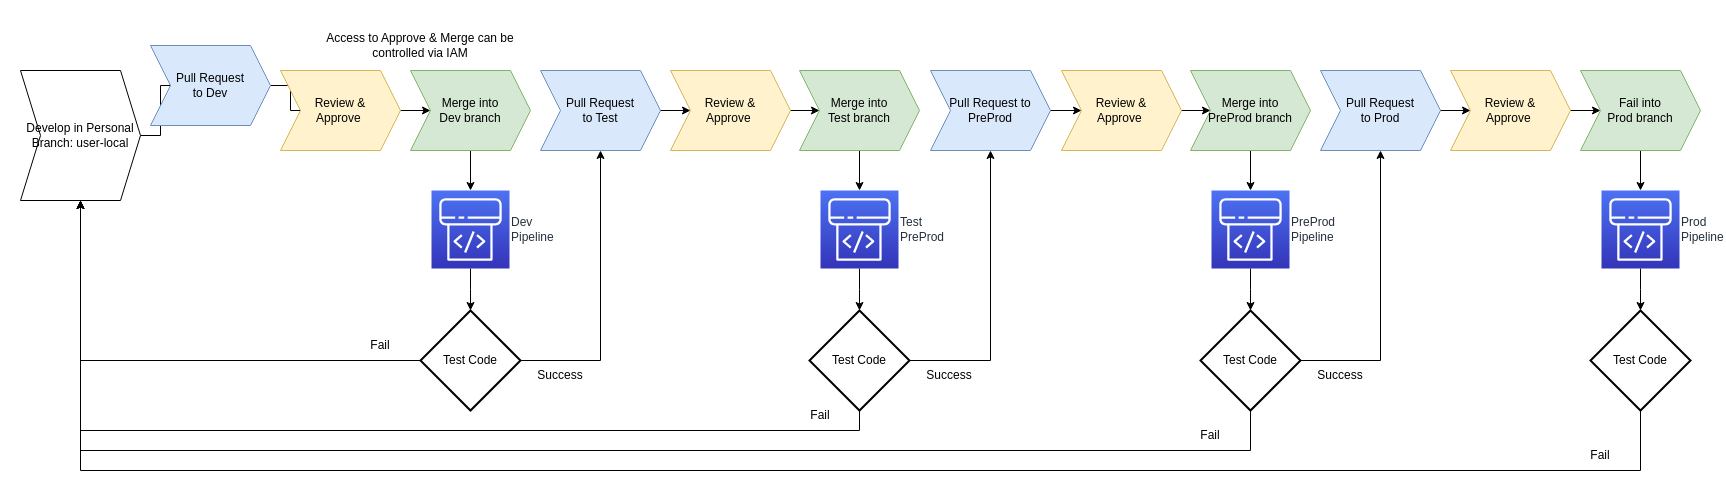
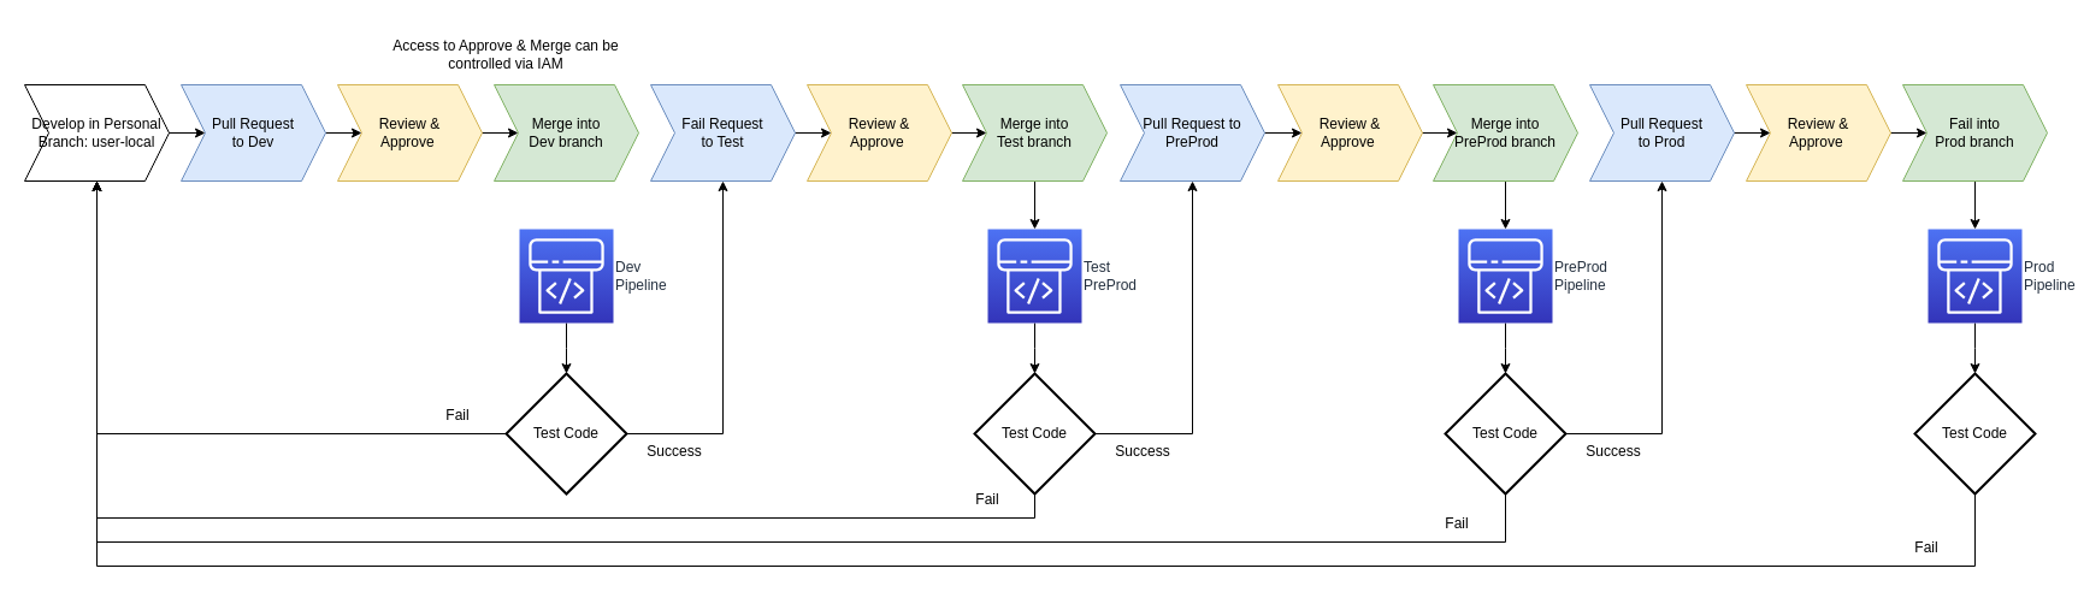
- <mxCell id="5" value="Pull Request&lt;br&gt;to Dev" style="shape=step;perimeter=stepPerimeter;whiteSpace=wrap;html=1;fixedSize=1;fillColor=#dae8fc;strokeColor=#6c8ebf;" parent="1" vertex="1"><mxGeometry x="150" y="45" width="120" height="80" as="geometry" /></mxCell>
+ <mxCell id="5" value="Pull Request&lt;br&gt;to Dev" style="shape=step;perimeter=stepPerimeter;whiteSpace=wrap;html=1;fixedSize=1;fillColor=#dae8fc;strokeColor=#6c8ebf;" parent="1" vertex="1"><mxGeometry x="150" y="70" width="120" height="80" as="geometry" /></mxCell>
- <mxCell id="13" value="Pull Request&lt;br&gt;to Test" style="shape=step;perimeter=stepPerimeter;whiteSpace=wrap;html=1;fixedSize=1;fillColor=#dae8fc;strokeColor=#6c8ebf;" parent="1" vertex="1"><mxGeometry x="540" y="70" width="120" height="80" as="geometry" /></mxCell>
+ <mxCell id="13" value="Fail Request&lt;br&gt;to Test" style="shape=step;perimeter=stepPerimeter;whiteSpace=wrap;html=1;fixedSize=1;fillColor=#dae8fc;strokeColor=#6c8ebf;" parent="1" vertex="1"><mxGeometry x="540" y="70" width="120" height="80" as="geometry" /></mxCell>
- <mxCell id="3" value="Develop in Personal Branch: user-local" style="shape=step;perimeter=stepPerimeter;whiteSpace=wrap;html=1;fixedSize=1;" parent="1" vertex="1"><mxGeometry x="20" y="70" width="120" height="130" as="geometry" /></mxCell>
+ <mxCell id="3" value="Develop in Personal Branch: user-local" style="shape=step;perimeter=stepPerimeter;whiteSpace=wrap;html=1;fixedSize=1;" parent="1" vertex="1"><mxGeometry x="20" y="70" width="120" height="80" as="geometry" /></mxCell>
- <mxCell id="8" value="" style="edgeStyle=orthogonalEdgeStyle;rounded=0;orthogonalLoop=1;jettySize=auto;html=1;" parent="1" source="9" target="11" edge="1"><mxGeometry relative="1" as="geometry" /></mxCell>
